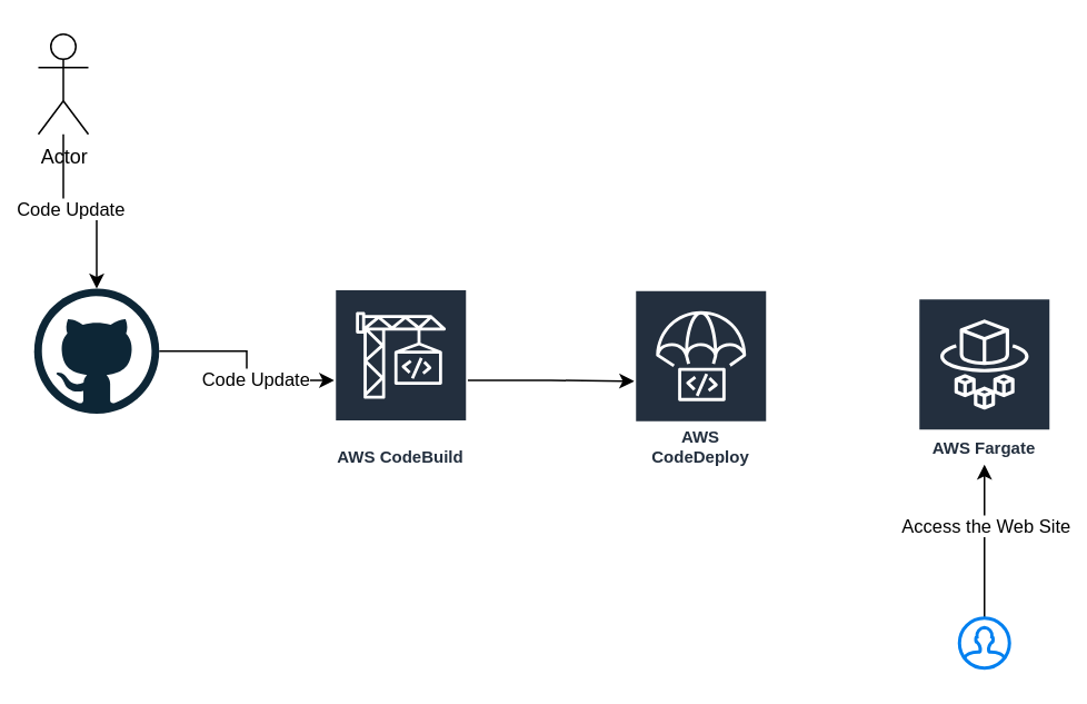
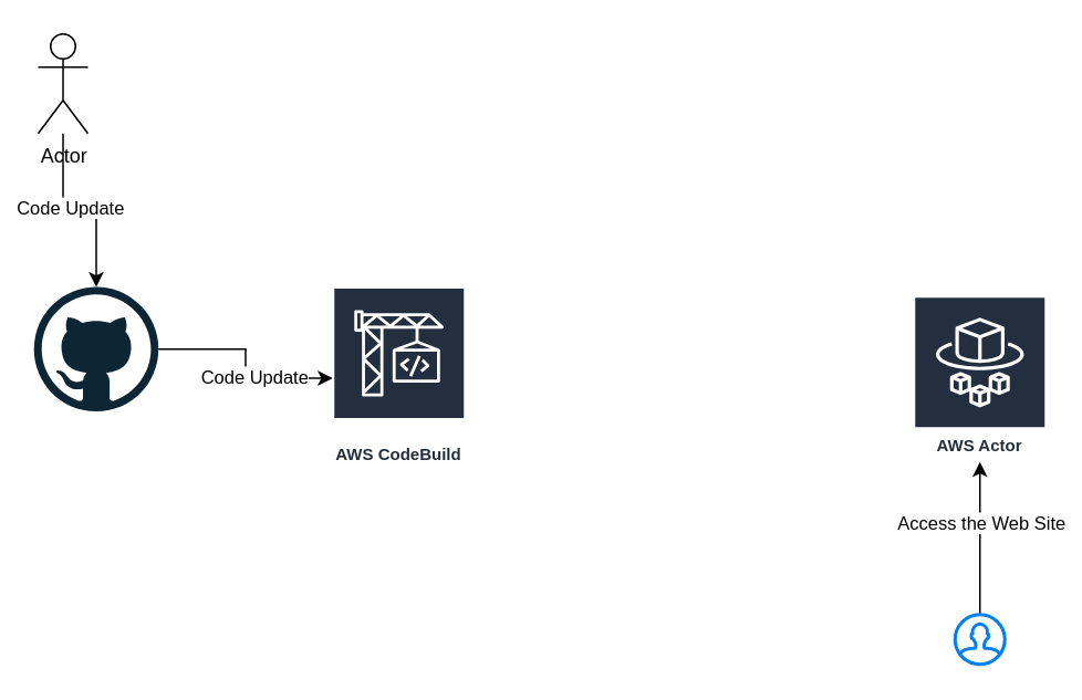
- <mxCell id="5" value="" style="edgeStyle=orthogonalEdgeStyle;rounded=0;orthogonalLoop=1;jettySize=auto;html=1;" edge="1" parent="1" source="6" target="10"><mxGeometry relative="1" as="geometry" /></mxCell>
- <mxCell id="10" value="AWS CodeDeploy" style="sketch=0;outlineConnect=0;fontColor=#232F3E;gradientColor=none;strokeColor=#ffffff;fillColor=#232F3E;dashed=0;verticalLabelPosition=middle;verticalAlign=bottom;align=center;html=1;whiteSpace=wrap;fontSize=10;fontStyle=1;spacing=3;shape=mxgraph.aws4.productIcon;prIcon=mxgraph.aws4.codedeploy;" vertex="1" parent="1"><mxGeometry x="380" y="173" width="80" height="110" as="geometry" /></mxCell>
- <mxCell id="11" value="AWS Fargate" style="sketch=0;outlineConnect=0;fontColor=#232F3E;gradientColor=none;strokeColor=#ffffff;fillColor=#232F3E;dashed=0;verticalLabelPosition=middle;verticalAlign=bottom;align=center;html=1;whiteSpace=wrap;fontSize=10;fontStyle=1;spacing=3;shape=mxgraph.aws4.productIcon;prIcon=mxgraph.aws4.fargate;" vertex="1" parent="1"><mxGeometry x="550" y="178" width="80" height="100" as="geometry" /></mxCell>
+ <mxCell id="11" value="AWS Actor" style="sketch=0;outlineConnect=0;fontColor=#232F3E;gradientColor=none;strokeColor=#ffffff;fillColor=#232F3E;dashed=0;verticalLabelPosition=middle;verticalAlign=bottom;align=center;html=1;whiteSpace=wrap;fontSize=10;fontStyle=1;spacing=3;shape=mxgraph.aws4.productIcon;prIcon=mxgraph.aws4.fargate;" vertex="1" parent="1"><mxGeometry x="550" y="178" width="80" height="100" as="geometry" /></mxCell>
